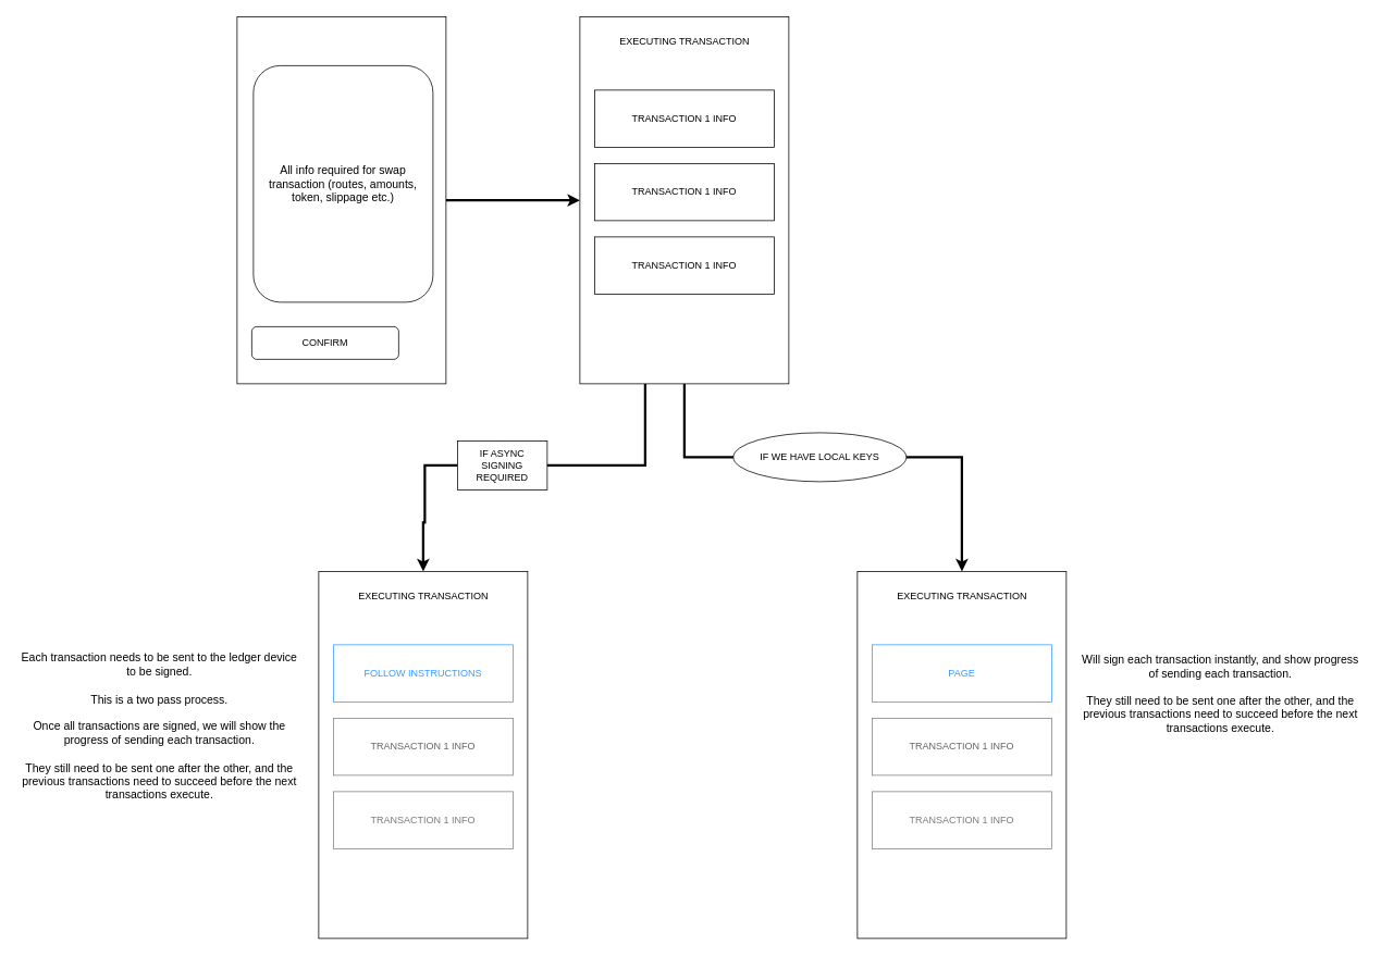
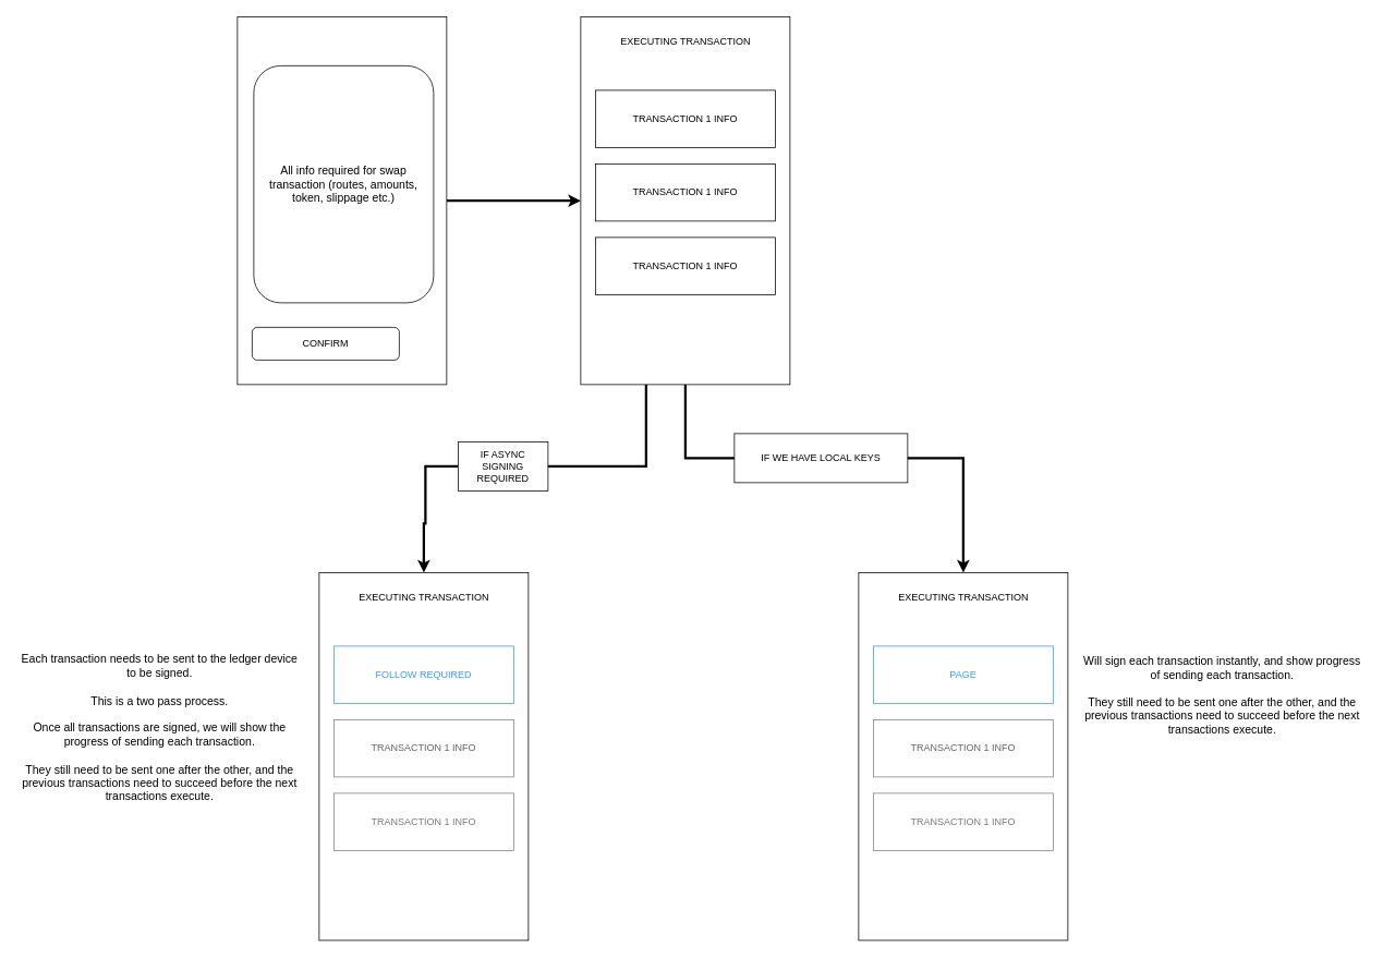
- <mxCell id="27" value="IF WE HAVE LOCAL KEYS" style="ellipse;whiteSpace=wrap;html=1;" vertex="1" parent="1"><mxGeometry x="898" y="530" width="212" height="60" as="geometry" /></mxCell>
+ <mxCell id="27" value="IF WE HAVE LOCAL KEYS" style="rounded=0;whiteSpace=wrap;html=1;" vertex="1" parent="1"><mxGeometry x="898" y="530" width="212" height="60" as="geometry" /></mxCell>
- <mxCell id="13" value="&lt;font color=&quot;#369aff&quot;&gt;FOLLOW INSTRUCTIONS&lt;/font&gt;" style="rounded=0;whiteSpace=wrap;html=1;strokeColor=#369AFF;" vertex="1" parent="1"><mxGeometry x="408" y="790" width="220" height="70" as="geometry" /></mxCell>
+ <mxCell id="13" value="&lt;font color=&quot;#369aff&quot;&gt;FOLLOW REQUIRED&lt;/font&gt;" style="rounded=0;whiteSpace=wrap;html=1;strokeColor=#369AFF;" vertex="1" parent="1"><mxGeometry x="408" y="790" width="220" height="70" as="geometry" /></mxCell>
